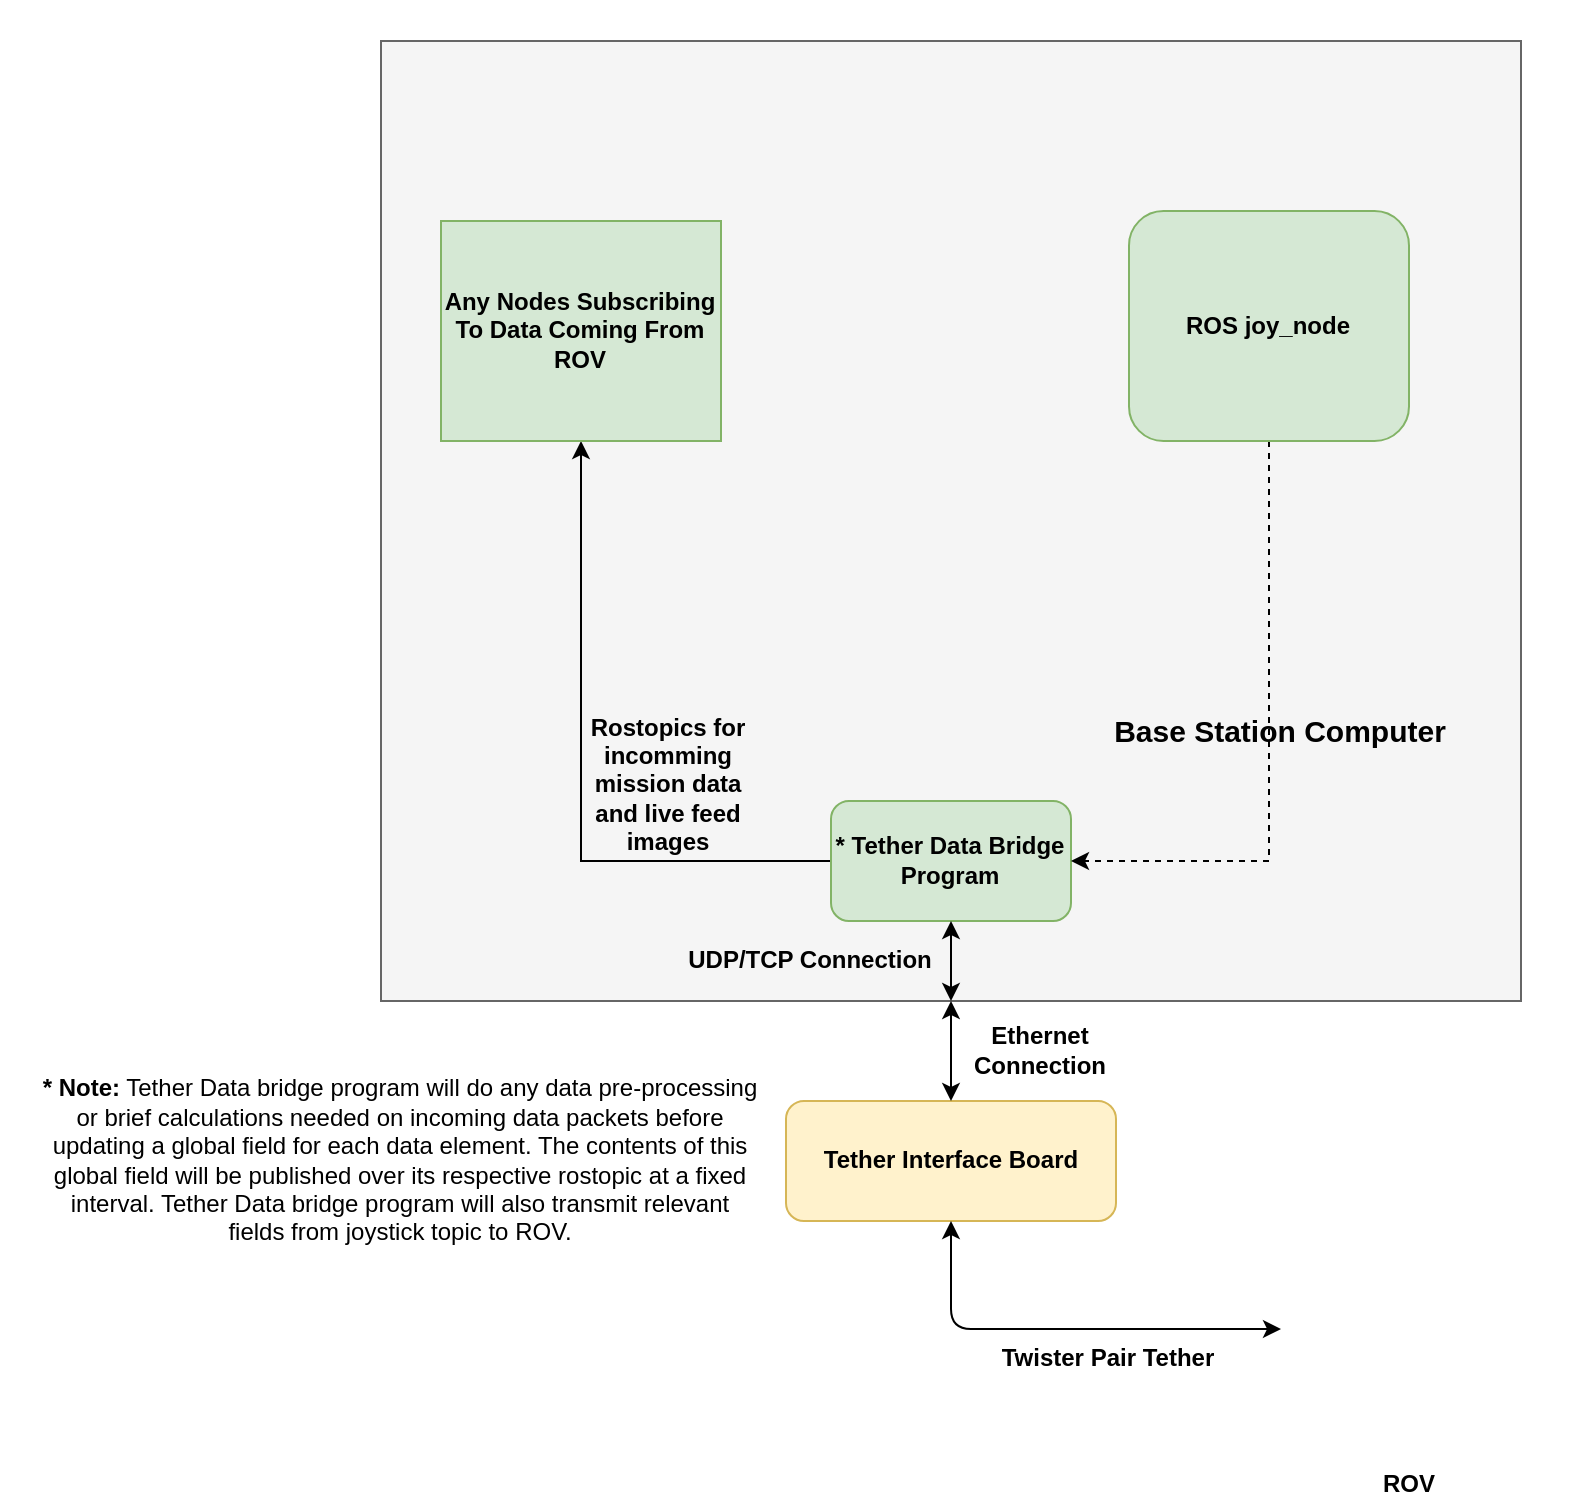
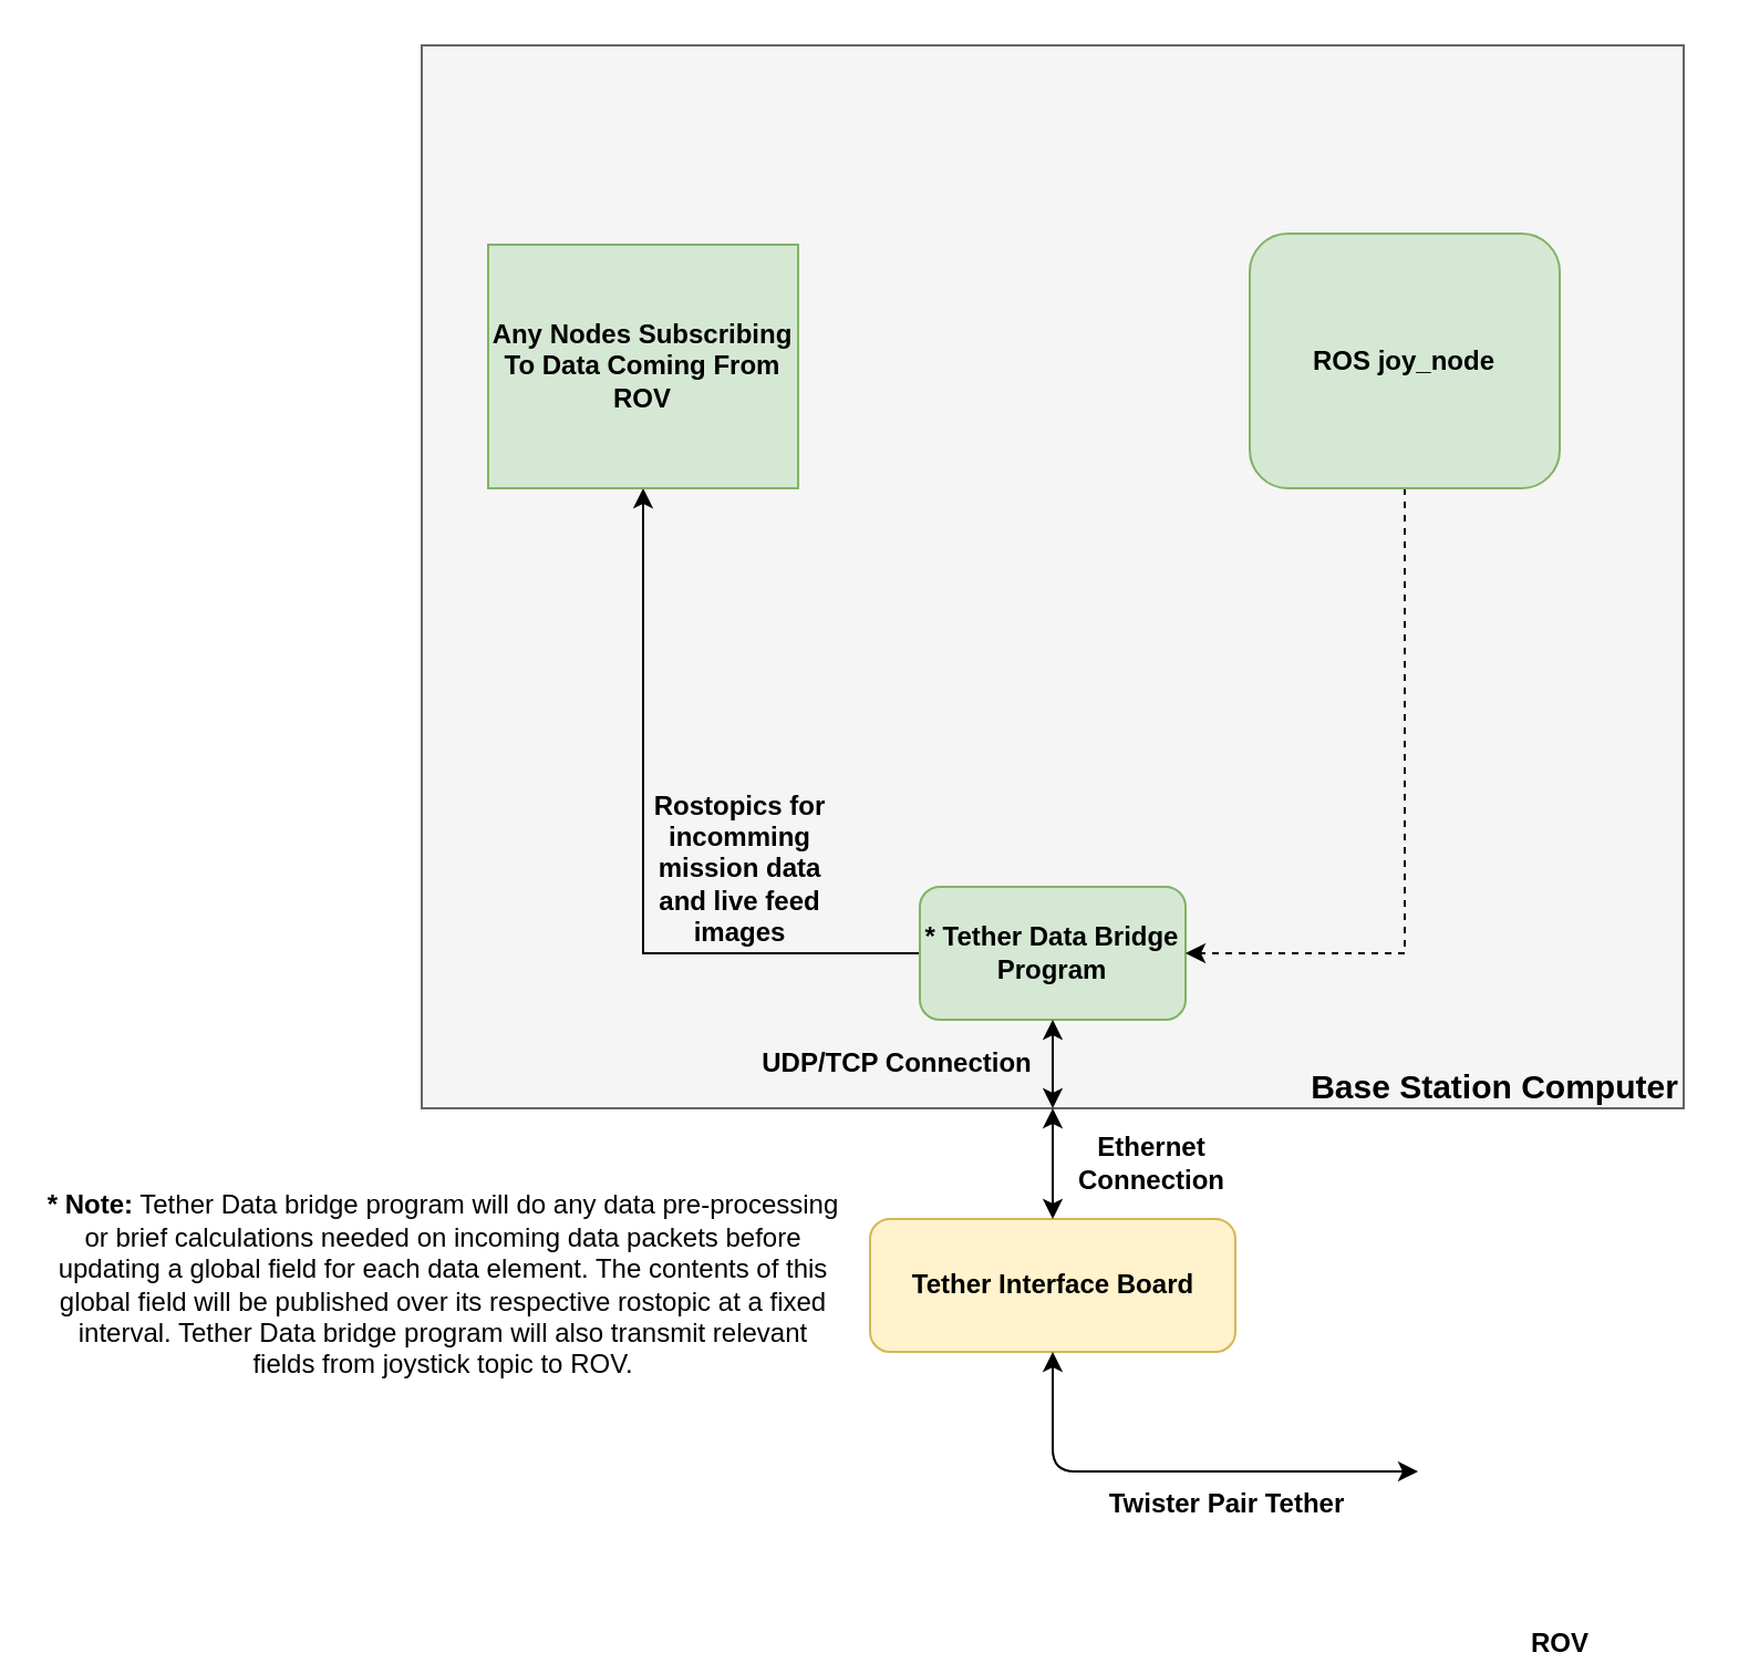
- <mxCell id="3" value="Base Station Computer" style="text;html=1;strokeColor=none;fillColor=none;align=center;verticalAlign=middle;whiteSpace=wrap;rounded=0;fontStyle=1;fontSize=15;" vertex="1" parent="1"><mxGeometry x="555" y="355" width="170" height="20" as="geometry" /></mxCell>
+ <mxCell id="3" value="Base Station Computer" style="text;html=1;strokeColor=none;fillColor=none;align=center;verticalAlign=middle;whiteSpace=wrap;rounded=0;fontStyle=1;fontSize=15;" vertex="1" parent="1"><mxGeometry x="590" y="480" width="170" height="20" as="geometry" /></mxCell>
